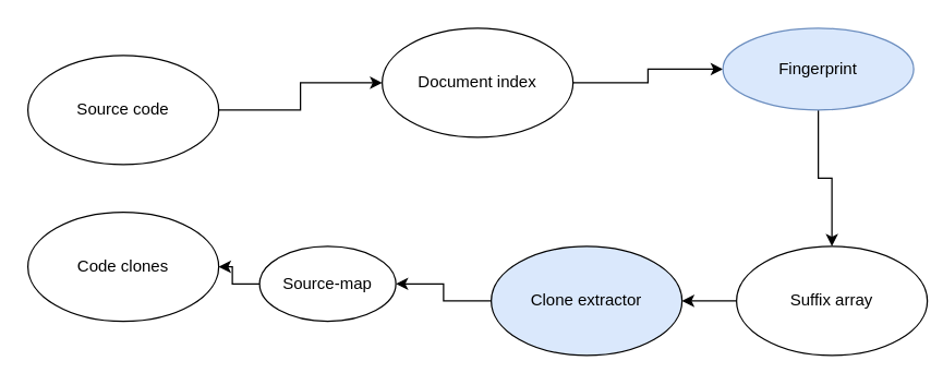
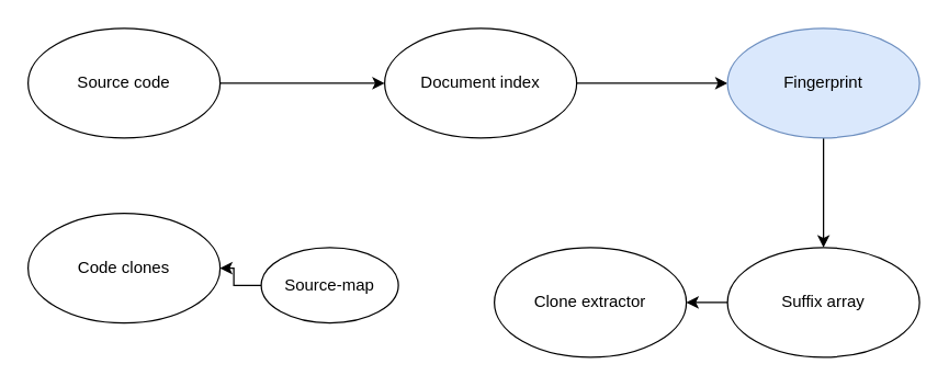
- <mxCell id="7" value="Fingerprint" style="ellipse;whiteSpace=wrap;html=1;fillColor=#dae8fc;strokeColor=#6c8ebf;" vertex="1" parent="1"><mxGeometry x="530" y="20" width="140" height="60" as="geometry" /></mxCell>
+ <mxCell id="7" value="Fingerprint" style="ellipse;whiteSpace=wrap;html=1;fillColor=#dae8fc;strokeColor=#6c8ebf;" vertex="1" parent="1"><mxGeometry x="530" y="20" width="140" height="80" as="geometry" /></mxCell>
- <mxCell id="3" value="Source code" style="ellipse;whiteSpace=wrap;html=1;" vertex="1" parent="1"><mxGeometry x="20" y="40" width="140" height="80" as="geometry" /></mxCell>
+ <mxCell id="3" value="Source code" style="ellipse;whiteSpace=wrap;html=1;" vertex="1" parent="1"><mxGeometry x="20" y="20" width="140" height="80" as="geometry" /></mxCell>
- <mxCell id="10" value="" style="edgeStyle=orthogonalEdgeStyle;rounded=0;orthogonalLoop=1;jettySize=auto;html=1;" edge="1" parent="1" source="11" target="13"><mxGeometry relative="1" as="geometry" /></mxCell>
- <mxCell id="11" value="Clone extractor" style="ellipse;whiteSpace=wrap;html=1;fillColor=#dae8fc;" vertex="1" parent="1"><mxGeometry x="360" y="180" width="140" height="80" as="geometry" /></mxCell>
+ <mxCell id="11" value="Clone extractor" style="ellipse;whiteSpace=wrap;html=1;" vertex="1" parent="1"><mxGeometry x="360" y="180" width="140" height="80" as="geometry" /></mxCell>
- <mxCell id="9" value="Suffix array" style="ellipse;whiteSpace=wrap;html=1;" vertex="1" parent="1"><mxGeometry x="540" y="180" width="140" height="80" as="geometry" /></mxCell>
+ <mxCell id="9" value="Suffix array" style="ellipse;whiteSpace=wrap;html=1;" vertex="1" parent="1"><mxGeometry x="530" y="180" width="140" height="80" as="geometry" /></mxCell>
